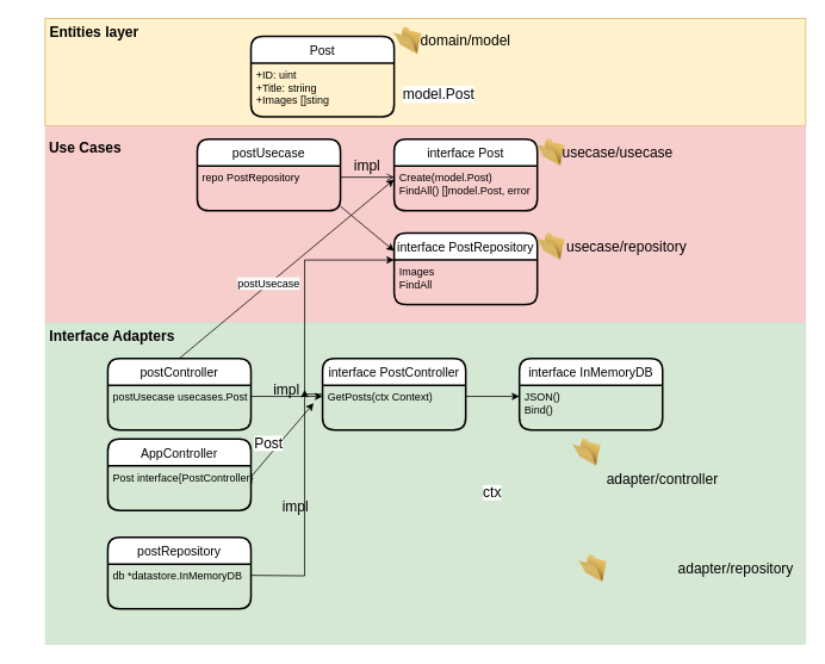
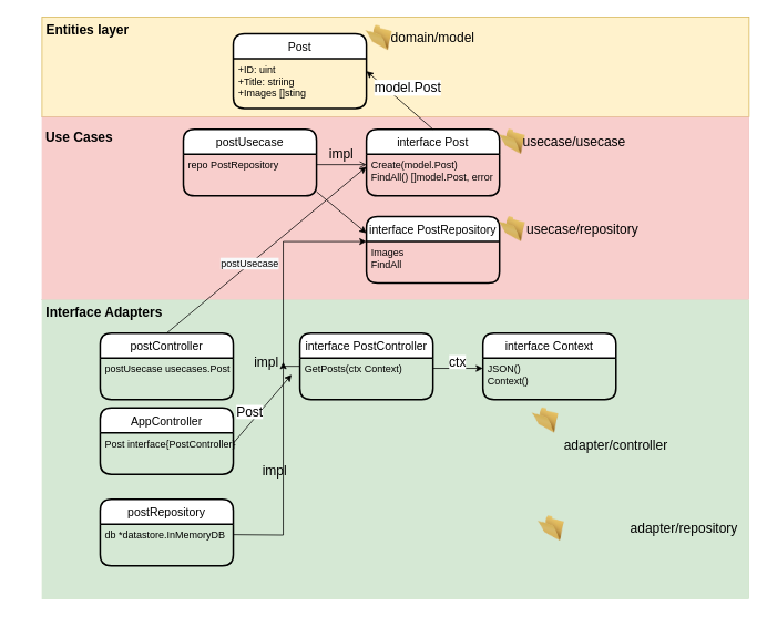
+ <mxCell id="43" value="" style="endArrow=classic;html=1;rounded=0;fontSize=16;exitX=0.5;exitY=0;exitDx=0;exitDy=0;entryX=1;entryY=0.25;entryDx=0;entryDy=0;" edge="1" parent="1" source="11" target="4"><mxGeometry width="50" height="50" relative="1" as="geometry"><mxPoint x="370" y="140" as="sourcePoint" /><mxPoint x="420" y="90" as="targetPoint" /></mxGeometry></mxCell>
- <mxCell id="30" value="interface InMemoryDB" style="swimlane;childLayout=stackLayout;horizontal=1;startSize=30;horizontalStack=0;rounded=1;fontSize=14;fontStyle=0;strokeWidth=2;resizeParent=0;resizeLast=1;shadow=0;dashed=0;align=center;" vertex="1" parent="1"><mxGeometry x="580" y="400" width="160" height="80" as="geometry"><mxRectangle x="390" y="240" width="190" height="30" as="alternateBounds" /></mxGeometry></mxCell>
+ <mxCell id="30" value="interface Context" style="swimlane;childLayout=stackLayout;horizontal=1;startSize=30;horizontalStack=0;rounded=1;fontSize=14;fontStyle=0;strokeWidth=2;resizeParent=0;resizeLast=1;shadow=0;dashed=0;align=center;" vertex="1" parent="1"><mxGeometry x="580" y="400" width="160" height="80" as="geometry"><mxRectangle x="390" y="240" width="190" height="30" as="alternateBounds" /></mxGeometry></mxCell>
- <mxCell id="36" value="" style="endArrow=classic;html=1;rounded=0;fontSize=16;exitX=1;exitY=0.25;exitDx=0;exitDy=0;entryX=0;entryY=0.25;entryDx=0;entryDy=0;" edge="1" parent="1" source="27" target="34"><mxGeometry width="50" height="50" relative="1" as="geometry"><mxPoint x="370" y="400" as="sourcePoint" /><mxPoint x="420" y="350" as="targetPoint" /></mxGeometry></mxCell>
- <mxCell id="31" value="JSON()&#10;Bind()" style="align=left;strokeColor=none;fillColor=none;spacingLeft=4;fontSize=12;verticalAlign=top;resizable=0;rotatable=0;part=1;" vertex="1" parent="30"><mxGeometry y="30" width="160" height="50" as="geometry" /></mxCell>
+ <mxCell id="31" value="JSON()&#10;Context()" style="align=left;strokeColor=none;fillColor=none;spacingLeft=4;fontSize=12;verticalAlign=top;resizable=0;rotatable=0;part=1;" vertex="1" parent="30"><mxGeometry y="30" width="160" height="50" as="geometry" /></mxCell>
- <mxCell id="38" value="&lt;span style=&quot;background-color: rgb(255 , 255 , 255)&quot;&gt;ctx&lt;/span&gt;" style="text;html=1;strokeColor=none;fillColor=none;align=center;verticalAlign=middle;whiteSpace=wrap;rounded=0;fontSize=16;" vertex="1" parent="1"><mxGeometry x="520" y="535" width="60" height="30" as="geometry" /></mxCell>
+ <mxCell id="38" value="&lt;span style=&quot;background-color: rgb(255 , 255 , 255)&quot;&gt;ctx&lt;/span&gt;" style="text;html=1;strokeColor=none;fillColor=none;align=center;verticalAlign=middle;whiteSpace=wrap;rounded=0;fontSize=16;" vertex="1" parent="1"><mxGeometry x="520" y="420" width="60" height="30" as="geometry" /></mxCell>
